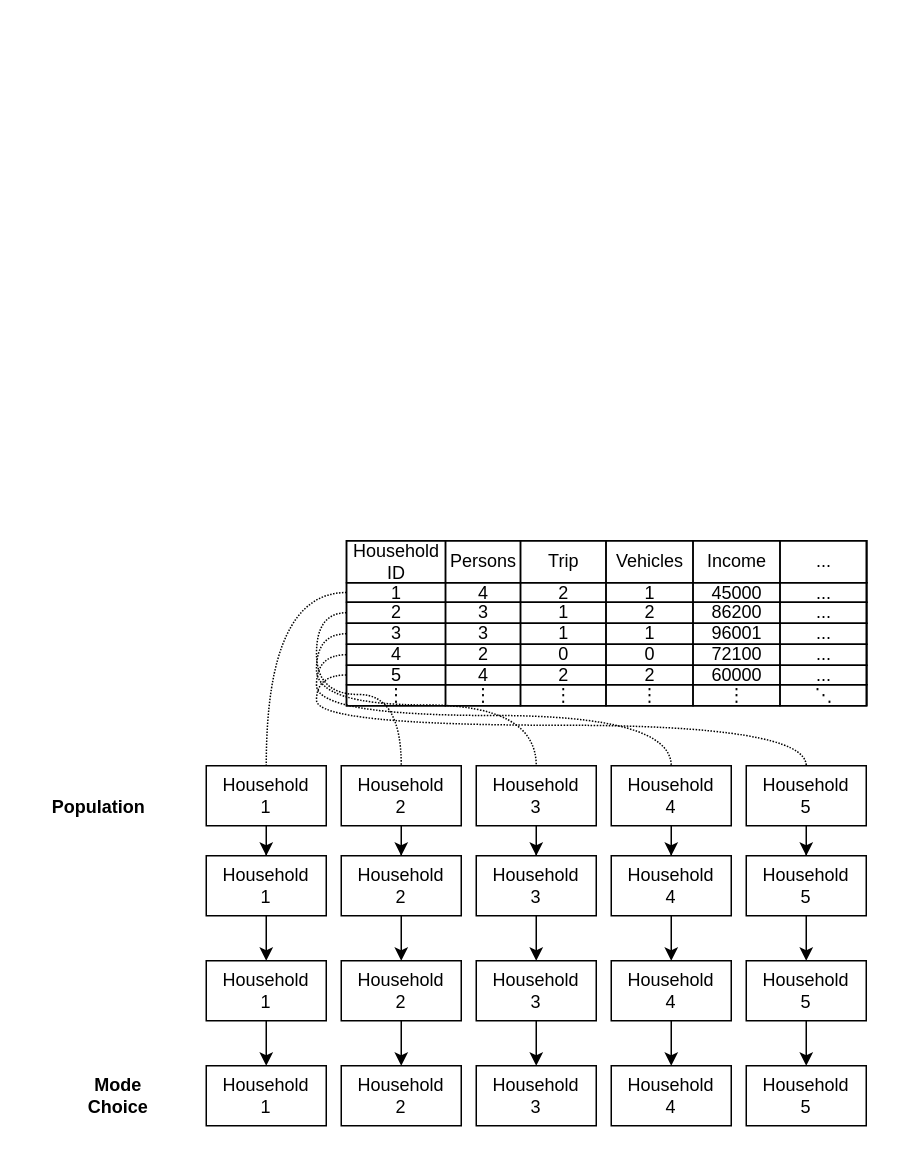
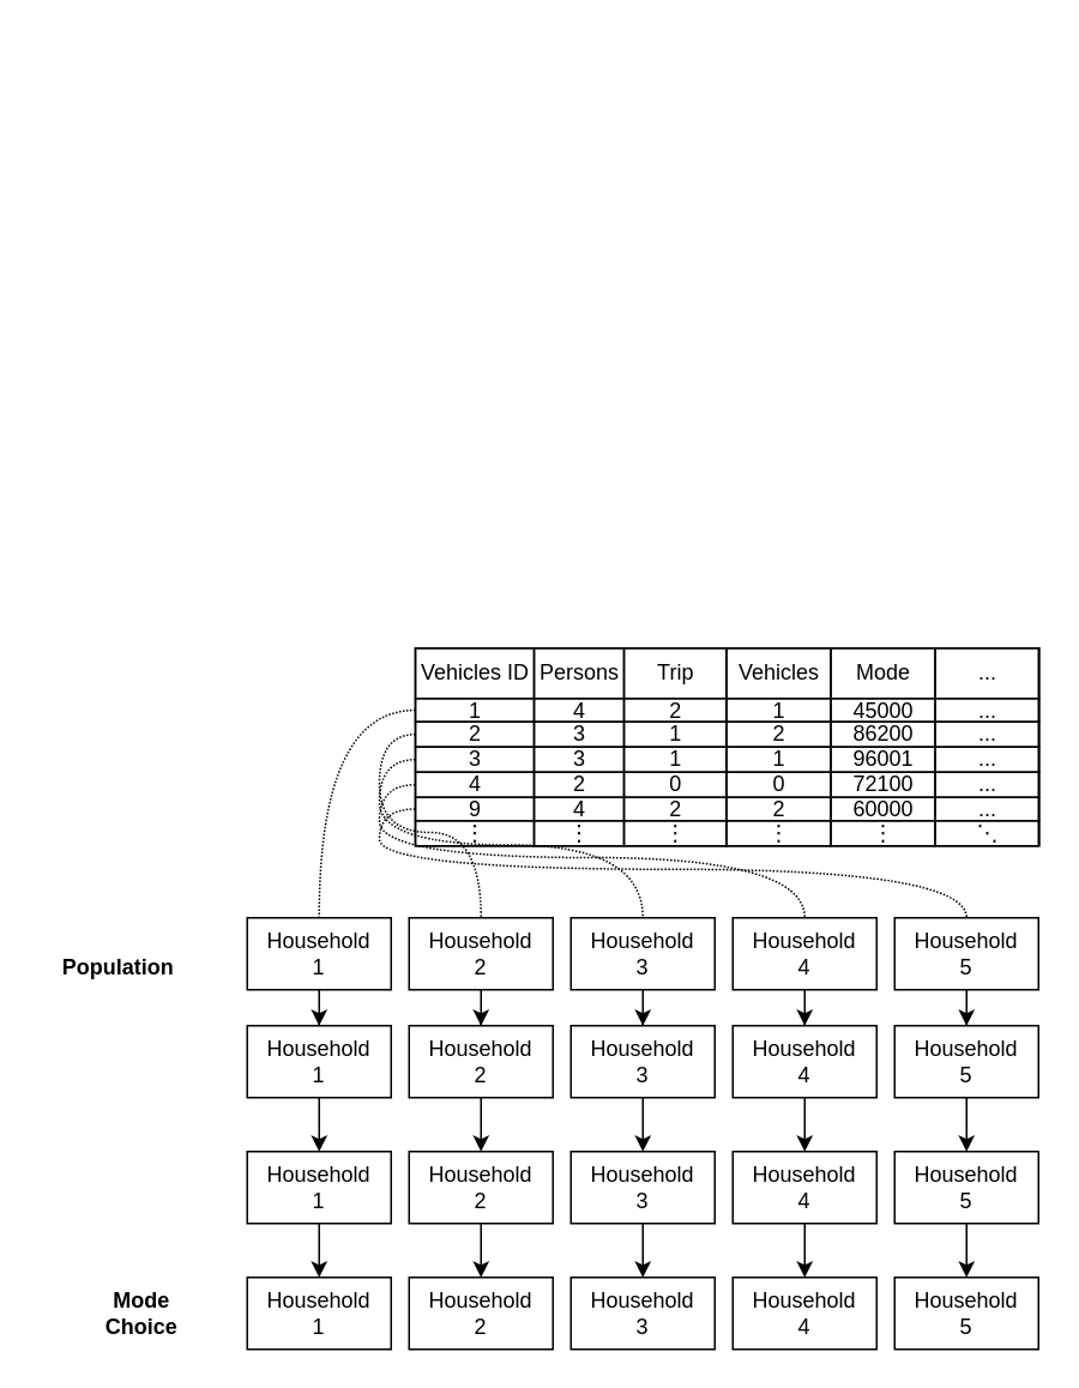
- <mxCell id="7" value="Household ID" style="connectable=0;recursiveResize=0;strokeColor=inherit;fillColor=none;align=center;whiteSpace=wrap;html=1;" vertex="1" parent="6"><mxGeometry width="66" height="28" as="geometry"><mxRectangle width="66" height="28" as="alternateBounds" /></mxGeometry></mxCell>
+ <mxCell id="7" value="Vehicles ID" style="connectable=0;recursiveResize=0;strokeColor=inherit;fillColor=none;align=center;whiteSpace=wrap;html=1;" vertex="1" parent="6"><mxGeometry width="66" height="28" as="geometry"><mxRectangle width="66" height="28" as="alternateBounds" /></mxGeometry></mxCell>
- <mxCell id="11" value="Income" style="connectable=0;recursiveResize=0;strokeColor=inherit;fillColor=none;align=center;whiteSpace=wrap;html=1;" vertex="1" parent="6"><mxGeometry x="231" width="58" height="28" as="geometry"><mxRectangle width="58" height="28" as="alternateBounds" /></mxGeometry></mxCell>
+ <mxCell id="11" value="Mode" style="connectable=0;recursiveResize=0;strokeColor=inherit;fillColor=none;align=center;whiteSpace=wrap;html=1;" vertex="1" parent="6"><mxGeometry x="231" width="58" height="28" as="geometry"><mxRectangle width="58" height="28" as="alternateBounds" /></mxGeometry></mxCell>
- <mxCell id="42" value="5" style="connectable=0;recursiveResize=0;strokeColor=inherit;fillColor=none;align=center;whiteSpace=wrap;html=1;" vertex="1" parent="41"><mxGeometry width="66" height="13" as="geometry"><mxRectangle width="66" height="13" as="alternateBounds" /></mxGeometry></mxCell>
+ <mxCell id="42" value="9" style="connectable=0;recursiveResize=0;strokeColor=inherit;fillColor=none;align=center;whiteSpace=wrap;html=1;" vertex="1" parent="41"><mxGeometry width="66" height="13" as="geometry"><mxRectangle width="66" height="13" as="alternateBounds" /></mxGeometry></mxCell>
